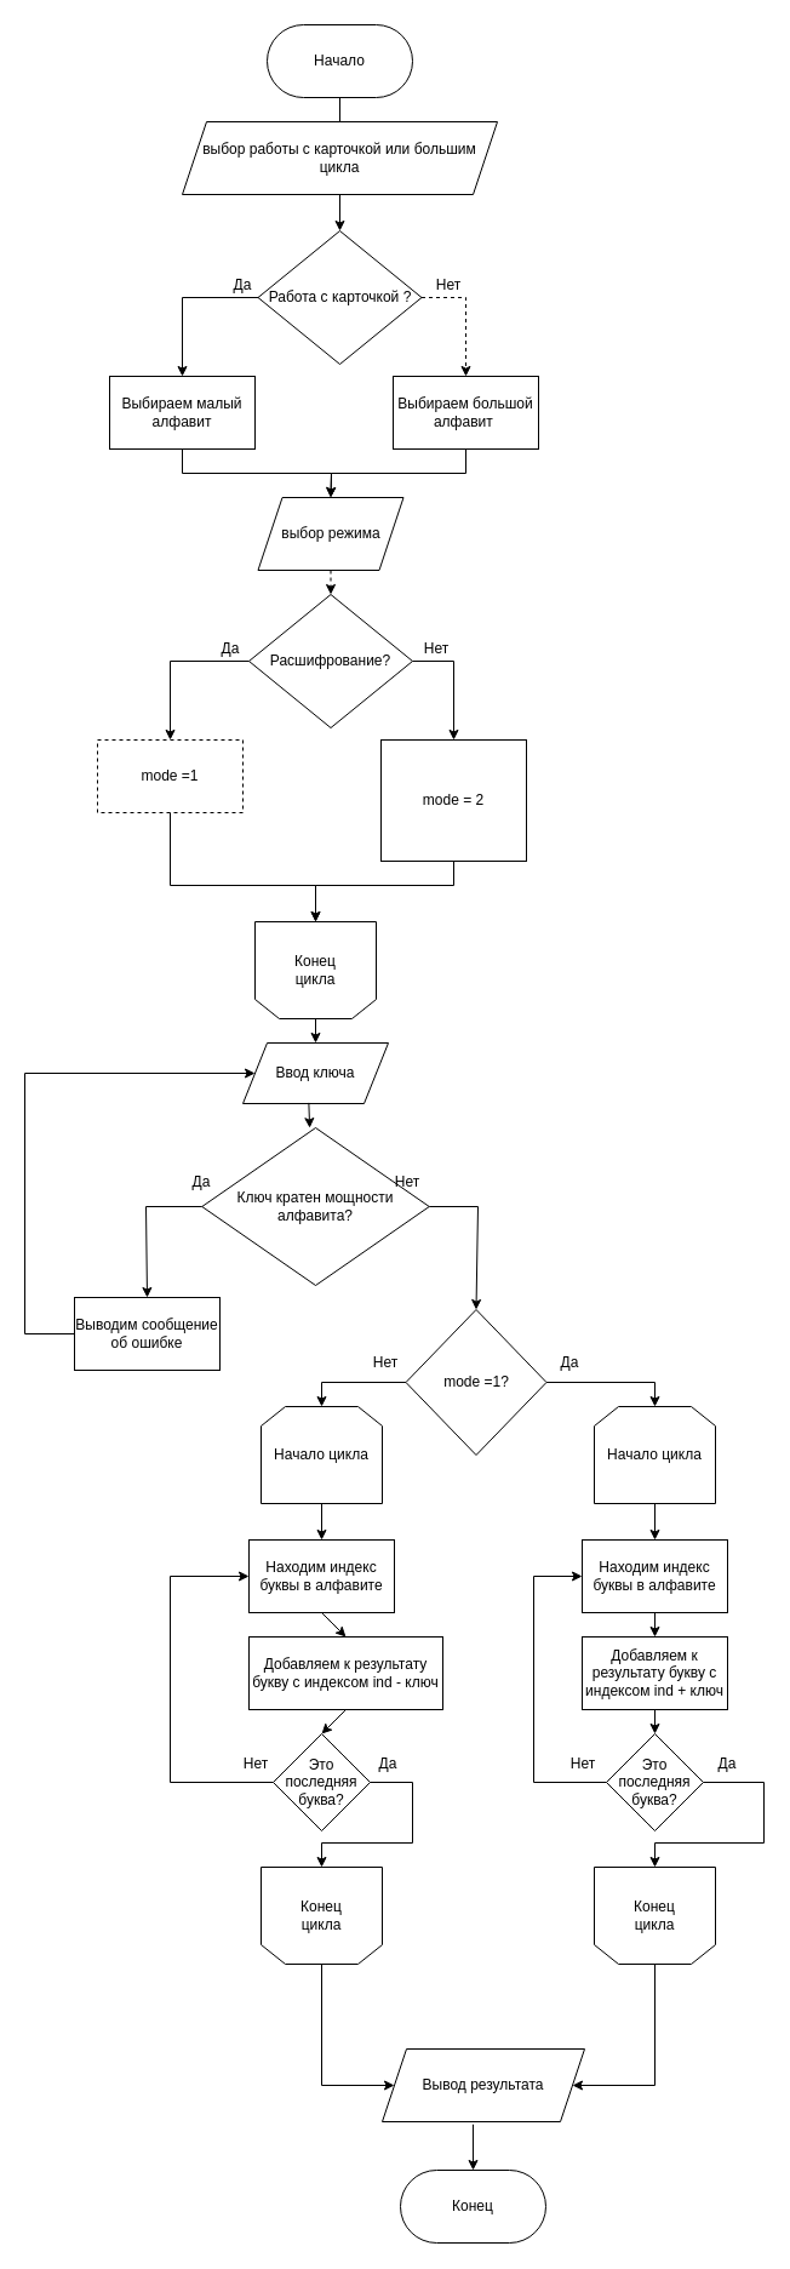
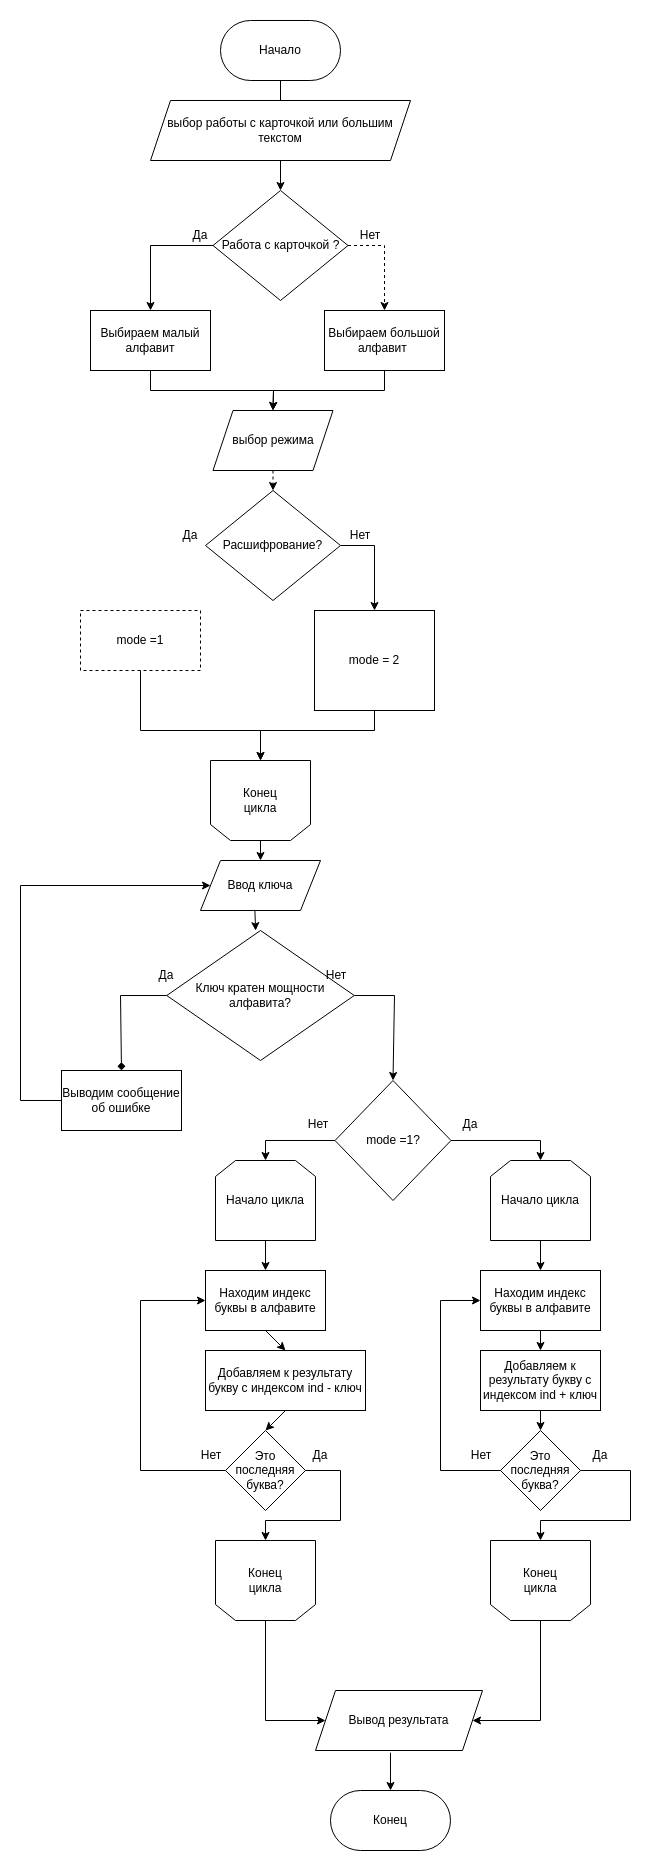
- <mxCell id="4" value="выбор работы с карточкой или большим цикла" style="shape=parallelogram;perimeter=parallelogramPerimeter;whiteSpace=wrap;html=1;fixedSize=1;" vertex="1" parent="1"><mxGeometry x="150" y="100" width="260" height="60" as="geometry" /></mxCell>
+ <mxCell id="4" value="выбор работы с карточкой или большим текстом" style="shape=parallelogram;perimeter=parallelogramPerimeter;whiteSpace=wrap;html=1;fixedSize=1;" vertex="1" parent="1"><mxGeometry x="150" y="100" width="260" height="60" as="geometry" /></mxCell>
- <mxCell id="20" value="" style="endArrow=classic;html=1;rounded=0;exitX=0;exitY=0.5;exitDx=0;exitDy=0;entryX=0.5;entryY=0;entryDx=0;entryDy=0;" edge="1" parent="1" source="16" target="17"><mxGeometry width="50" height="50" relative="1" as="geometry"><mxPoint x="60" y="610" as="sourcePoint" /><mxPoint x="110" y="560" as="targetPoint" /><Array as="points"><mxPoint x="140" y="545" /></Array></mxGeometry></mxCell>
- <mxCell id="31" value="" style="endArrow=classic;html=1;rounded=0;exitX=0;exitY=0.5;exitDx=0;exitDy=0;entryX=0.5;entryY=0;entryDx=0;entryDy=0;" edge="1" parent="1" source="28" target="29"><mxGeometry width="50" height="50" relative="1" as="geometry"><mxPoint x="36" y="1050" as="sourcePoint" /><mxPoint x="86" y="1000" as="targetPoint" /><Array as="points"><mxPoint x="120" y="995" /></Array></mxGeometry></mxCell>
+ <mxCell id="31" value="" style="endArrow=diamond;html=1;rounded=0;exitX=0;exitY=0.5;exitDx=0;exitDy=0;entryX=0.5;entryY=0;entryDx=0;entryDy=0;" edge="1" parent="1" source="28" target="29"><mxGeometry width="50" height="50" relative="1" as="geometry"><mxPoint x="36" y="1050" as="sourcePoint" /><mxPoint x="86" y="1000" as="targetPoint" /><Array as="points"><mxPoint x="120" y="995" /></Array></mxGeometry></mxCell>
